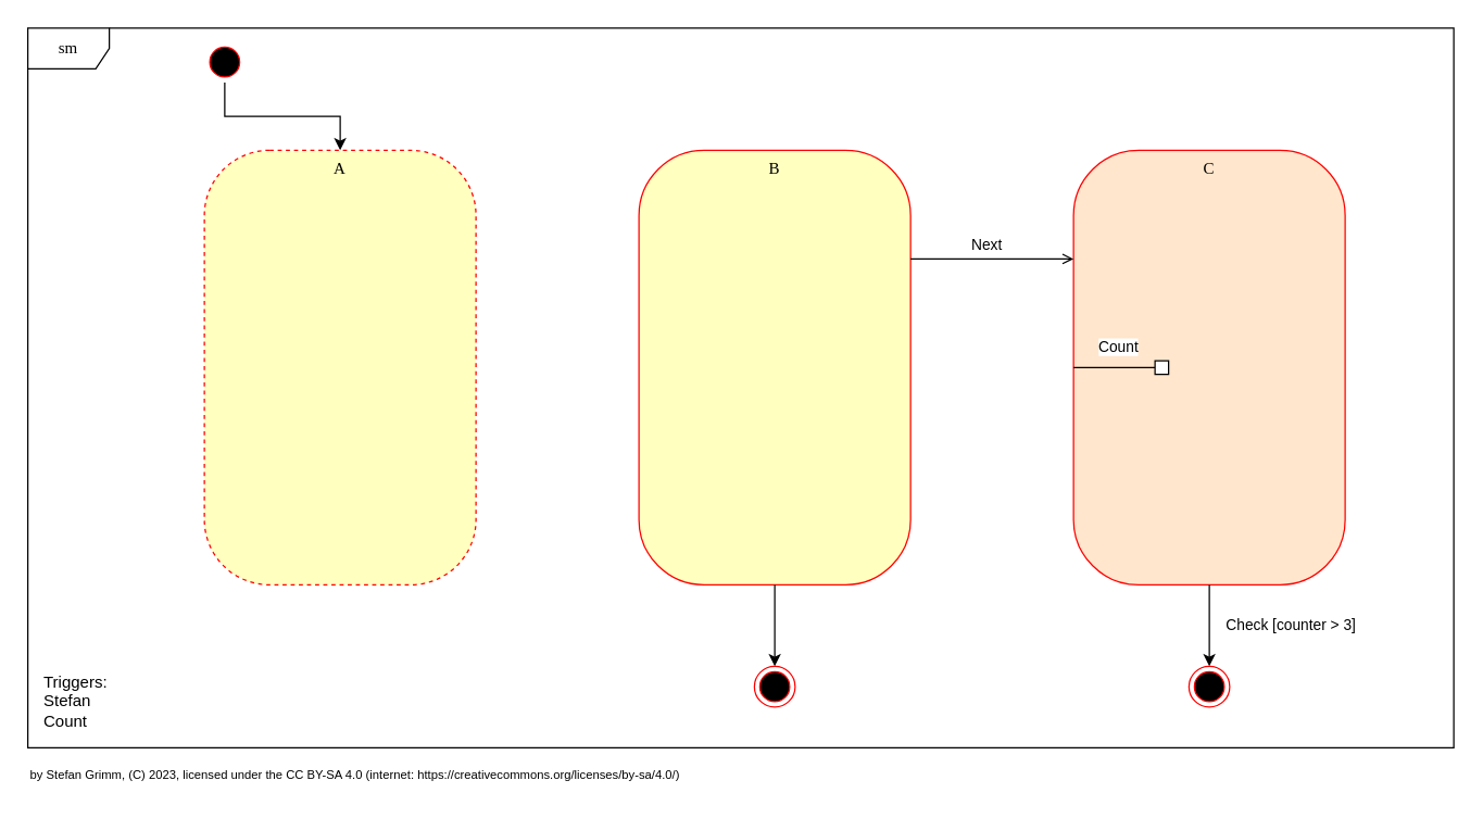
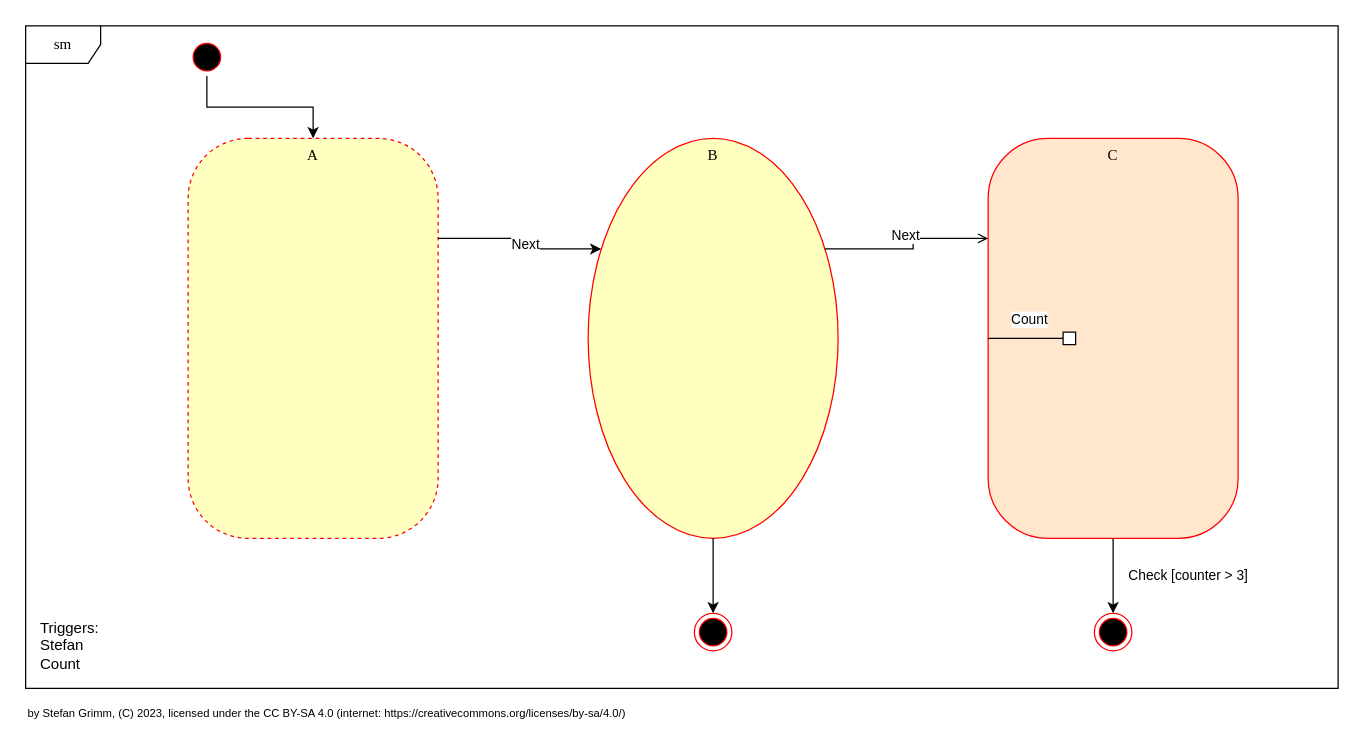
+ <mxCell id="11" value="Next" style="edgeStyle=orthogonalEdgeStyle;rounded=0;orthogonalLoop=1;jettySize=auto;html=1;exitX=1;exitY=0.25;exitDx=0;exitDy=0;entryX=0;entryY=0.25;entryDx=0;entryDy=0;" parent="1" source="3" target="4" edge="1"><mxGeometry x="-0.067" y="10" relative="1" as="geometry"><mxPoint x="260" y="440" as="sourcePoint" /><mxPoint x="260" y="500" as="targetPoint" /><mxPoint as="offset" /></mxGeometry></mxCell>
- <mxCell id="4" value="B" style="rounded=1;whiteSpace=wrap;html=1;arcSize=24;fillColor=#ffffc0;strokeColor=#ff0000;shadow=0;comic=0;labelBackgroundColor=none;fontFamily=Verdana;fontSize=12;fontColor=#000000;align=center;verticalAlign=top;" parent="1" vertex="1"><mxGeometry x="470" y="110" width="200" height="320" as="geometry" /></mxCell>
+ <mxCell id="4" value="B" style="ellipse;whiteSpace=wrap;html=1;arcSize=24;fillColor=#ffffc0;strokeColor=#ff0000;shadow=0;comic=0;labelBackgroundColor=none;fontFamily=Verdana;fontSize=12;fontColor=#000000;align=center;verticalAlign=top;" parent="1" vertex="1"><mxGeometry x="470" y="110" width="200" height="320" as="geometry" /></mxCell>
